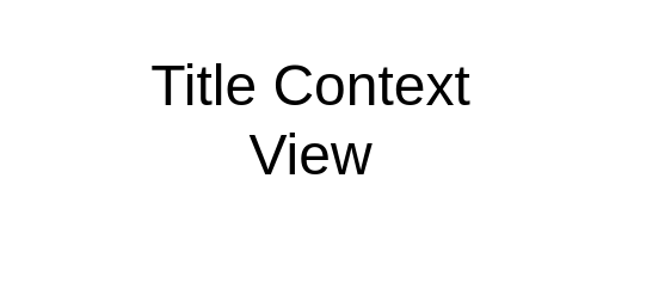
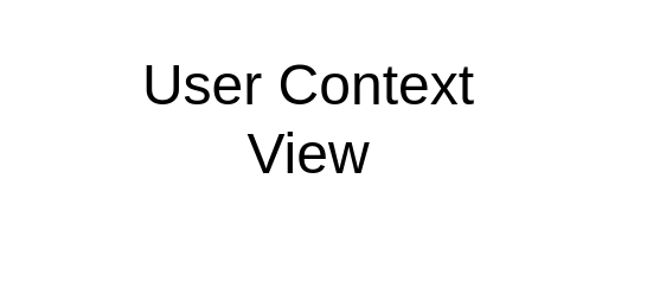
- <mxCell id="4" value="Title Context&lt;br&gt;View" style="text;html=1;strokeColor=none;fillColor=none;align=center;verticalAlign=middle;whiteSpace=wrap;rounded=0;fontSize=48;opacity=30;" vertex="1" parent="3"><mxGeometry x="20" y="20" width="480" height="160" as="geometry" /></mxCell>
+ <mxCell id="4" value="User Context&lt;br&gt;View" style="text;html=1;strokeColor=none;fillColor=none;align=center;verticalAlign=middle;whiteSpace=wrap;rounded=0;fontSize=48;opacity=30;" vertex="1" parent="3"><mxGeometry x="20" y="20" width="480" height="160" as="geometry" /></mxCell>
